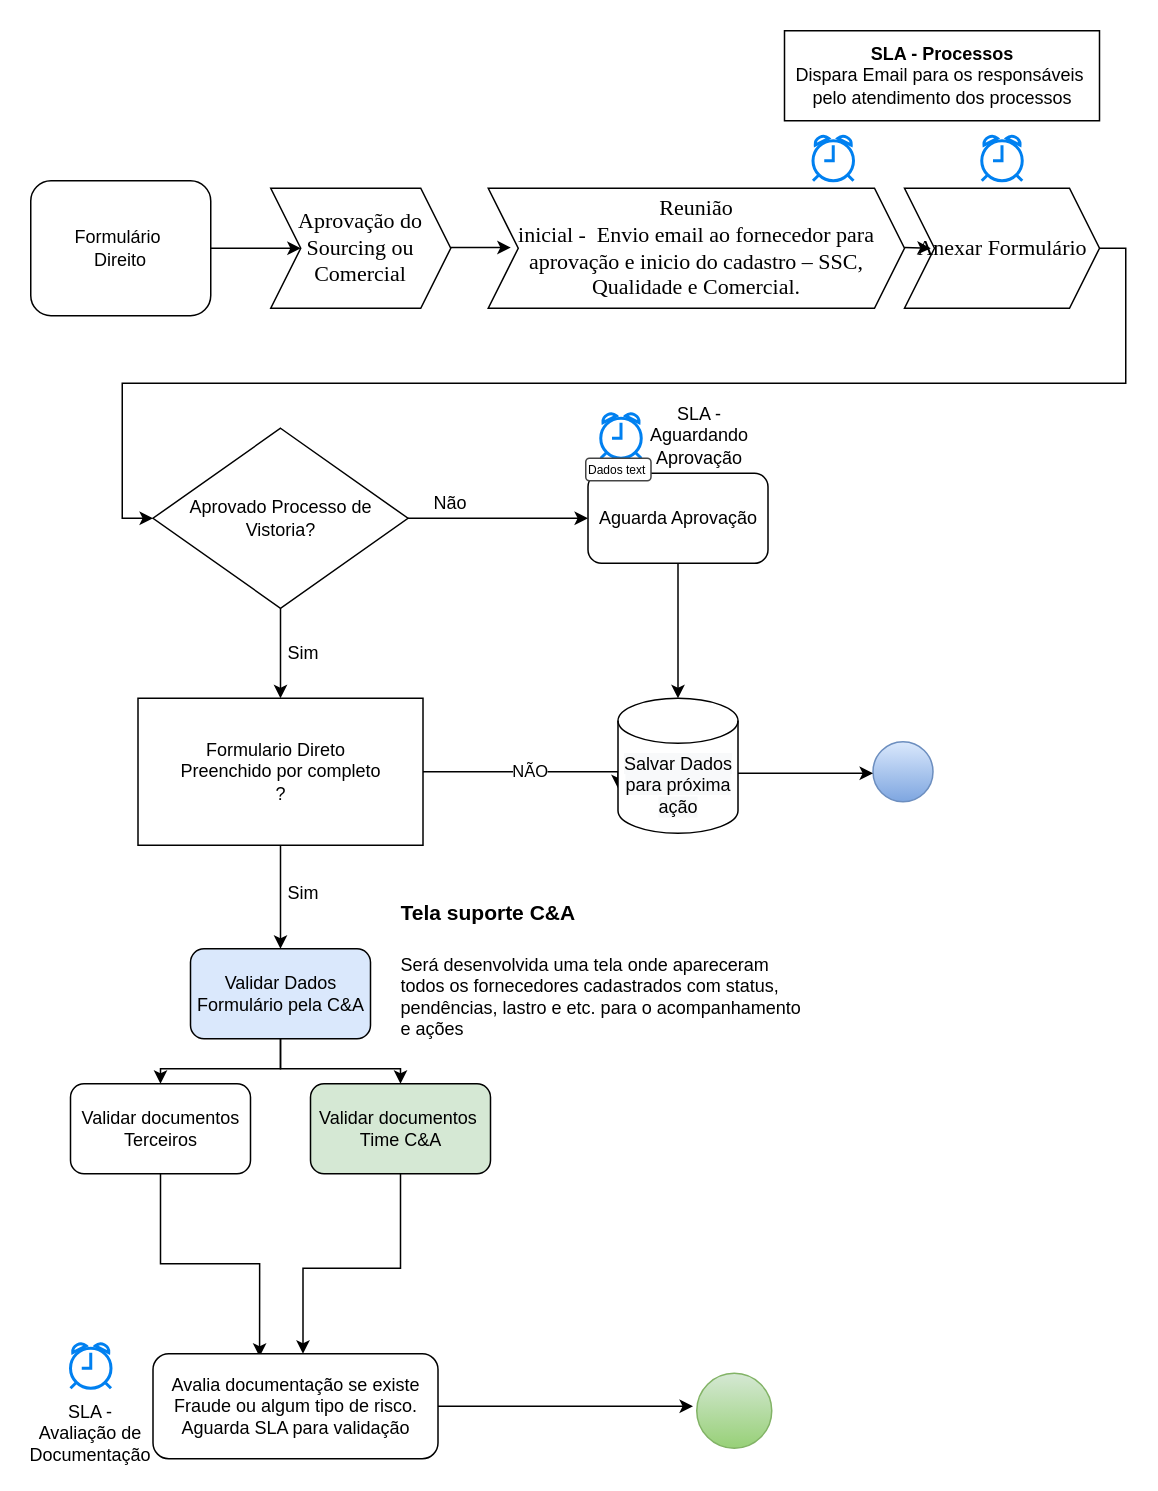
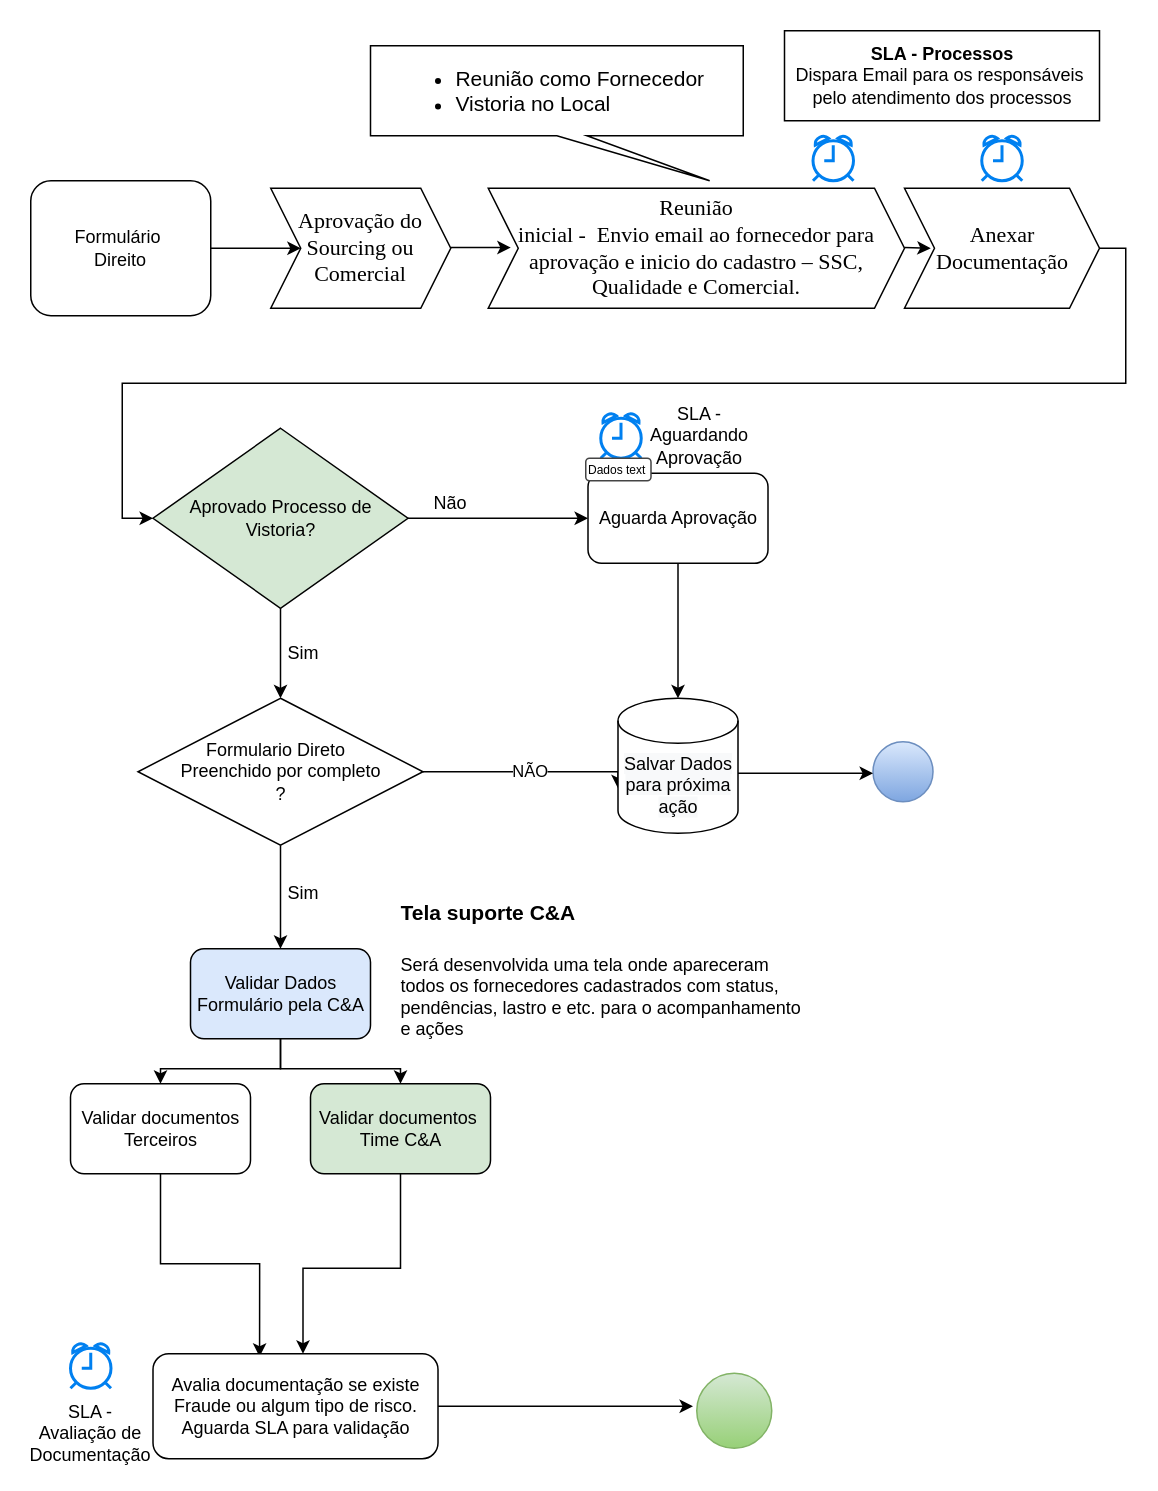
+ <mxCell id="41" value="&lt;ul style=&quot;text-align: left&quot;&gt;&lt;li&gt;&lt;font style=&quot;font-size: 14px&quot;&gt;&lt;font&gt;&lt;font style=&quot;vertical-align: inherit&quot;&gt;&lt;font style=&quot;vertical-align: inherit&quot;&gt;&lt;font style=&quot;vertical-align: inherit&quot;&gt;&lt;font style=&quot;vertical-align: inherit&quot;&gt;&lt;font style=&quot;vertical-align: inherit&quot;&gt;&lt;font style=&quot;vertical-align: inherit&quot;&gt;&lt;font style=&quot;vertical-align: inherit&quot;&gt;&lt;font style=&quot;vertical-align: inherit&quot;&gt;&lt;font style=&quot;vertical-align: inherit&quot;&gt;&lt;font style=&quot;vertical-align: inherit&quot;&gt;&lt;font style=&quot;vertical-align: inherit&quot;&gt;&lt;font style=&quot;vertical-align: inherit&quot;&gt;&lt;font style=&quot;vertical-align: inherit&quot;&gt;&lt;font style=&quot;vertical-align: inherit&quot;&gt;&lt;font style=&quot;vertical-align: inherit&quot;&gt;&lt;font style=&quot;vertical-align: inherit&quot;&gt;&lt;font style=&quot;vertical-align: inherit&quot;&gt;&lt;font style=&quot;vertical-align: inherit&quot;&gt;&lt;font style=&quot;vertical-align: inherit&quot;&gt;&lt;font style=&quot;vertical-align: inherit&quot;&gt;&lt;font style=&quot;vertical-align: inherit&quot;&gt;Reunião como Fornecedor&lt;/font&gt;&lt;/font&gt;&lt;/font&gt;&lt;/font&gt;&lt;/font&gt;&lt;/font&gt;&lt;/font&gt;&lt;/font&gt;&lt;/font&gt;&lt;/font&gt;&lt;/font&gt;&lt;/font&gt;&lt;/font&gt;&lt;/font&gt;&lt;/font&gt;&lt;/font&gt;&lt;/font&gt;&lt;/font&gt;&lt;/font&gt;&lt;/font&gt;&lt;/font&gt;&lt;/font&gt;&lt;/font&gt;&lt;font style=&quot;vertical-align: inherit&quot;&gt;&lt;font style=&quot;vertical-align: inherit&quot;&gt;&lt;font style=&quot;vertical-align: inherit&quot;&gt;&lt;font style=&quot;vertical-align: inherit&quot;&gt; &amp;nbsp;&lt;/font&gt;&lt;/font&gt;&lt;/font&gt;&lt;/font&gt;&lt;font style=&quot;vertical-align: inherit&quot;&gt;&amp;nbsp;&lt;/font&gt;&lt;br&gt;&lt;/li&gt;&lt;li&gt;&lt;font style=&quot;vertical-align: inherit&quot;&gt;&lt;font style=&quot;vertical-align: inherit&quot;&gt;&lt;font style=&quot;vertical-align: inherit&quot;&gt;&lt;font style=&quot;vertical-align: inherit&quot;&gt;&lt;font style=&quot;vertical-align: inherit&quot;&gt;&lt;font style=&quot;vertical-align: inherit&quot;&gt;&lt;font style=&quot;vertical-align: inherit&quot;&gt;&lt;font style=&quot;vertical-align: inherit&quot;&gt;&lt;font style=&quot;vertical-align: inherit&quot;&gt;&lt;font style=&quot;vertical-align: inherit&quot;&gt;&lt;font style=&quot;vertical-align: inherit&quot;&gt;&lt;font style=&quot;vertical-align: inherit ; font-size: 14px&quot;&gt;Vistoria no Local&lt;/font&gt;&lt;/font&gt;&lt;/font&gt;&lt;/font&gt;&lt;/font&gt;&lt;/font&gt;&lt;/font&gt;&lt;/font&gt;&lt;/font&gt;&lt;/font&gt;&lt;/font&gt;&lt;/font&gt;&lt;/li&gt;&lt;/ul&gt;" style="shape=callout;whiteSpace=wrap;html=1;perimeter=calloutPerimeter;position2=0.91;direction=east;" vertex="1" parent="1"><mxGeometry x="246.5" y="30" width="248.5" height="90" as="geometry" /></mxCell>
- <mxCell id="30" value="&lt;span style=&quot;font-family: &amp;#34;calibri&amp;#34; ; font-size: 14.667px&quot;&gt;Anexar Formulário&lt;/span&gt;" style="shape=step;perimeter=stepPerimeter;whiteSpace=wrap;html=1;fixedSize=1;" parent="1" vertex="1"><mxGeometry x="602.5" y="125" width="130" height="80" as="geometry" /></mxCell>
+ <mxCell id="30" value="&lt;span style=&quot;font-family: &amp;#34;calibri&amp;#34; ; font-size: 14.667px&quot;&gt;Anexar Documentação&lt;/span&gt;" style="shape=step;perimeter=stepPerimeter;whiteSpace=wrap;html=1;fixedSize=1;" parent="1" vertex="1"><mxGeometry x="602.5" y="125" width="130" height="80" as="geometry" /></mxCell>
- <mxCell id="17" value="&lt;font style=&quot;vertical-align: inherit&quot;&gt;&lt;font style=&quot;vertical-align: inherit&quot;&gt;Aprovado Processo de Vistoria?&lt;/font&gt;&lt;/font&gt;" style="rhombus;whiteSpace=wrap;html=1;" parent="1" vertex="1"><mxGeometry x="101.5" y="285" width="170" height="120" as="geometry" /></mxCell>
+ <mxCell id="17" value="&lt;font style=&quot;vertical-align: inherit&quot;&gt;&lt;font style=&quot;vertical-align: inherit&quot;&gt;Aprovado Processo de Vistoria?&lt;/font&gt;&lt;/font&gt;" style="rhombus;whiteSpace=wrap;html=1;fillColor=#d5e8d4;" parent="1" vertex="1"><mxGeometry x="101.5" y="285" width="170" height="120" as="geometry" /></mxCell>
- <mxCell id="6" value="&lt;font style=&quot;vertical-align: inherit&quot;&gt;&lt;font style=&quot;vertical-align: inherit&quot;&gt;&lt;font style=&quot;vertical-align: inherit&quot;&gt;&lt;font style=&quot;vertical-align: inherit&quot;&gt;&lt;font style=&quot;vertical-align: inherit&quot;&gt;&lt;font style=&quot;vertical-align: inherit&quot;&gt;Formulario Direto&amp;nbsp;&amp;nbsp;  &lt;/font&gt;&lt;/font&gt;&lt;/font&gt;&lt;/font&gt;&lt;/font&gt;&lt;/font&gt;&lt;br&gt;&lt;font style=&quot;vertical-align: inherit&quot;&gt;&lt;font style=&quot;vertical-align: inherit&quot;&gt;&lt;font style=&quot;vertical-align: inherit&quot;&gt;&lt;font style=&quot;vertical-align: inherit&quot;&gt;&lt;font style=&quot;vertical-align: inherit&quot;&gt;&lt;font style=&quot;vertical-align: inherit&quot;&gt;Preenchido por completo&lt;/font&gt;&lt;/font&gt;&lt;/font&gt;&lt;/font&gt;&lt;/font&gt;&lt;/font&gt;&lt;br&gt;&lt;font style=&quot;vertical-align: inherit&quot;&gt;&lt;font style=&quot;vertical-align: inherit&quot;&gt;&lt;font style=&quot;vertical-align: inherit&quot;&gt;&lt;font style=&quot;vertical-align: inherit&quot;&gt;&lt;font style=&quot;vertical-align: inherit&quot;&gt;&lt;font style=&quot;vertical-align: inherit&quot;&gt;?&lt;/font&gt;&lt;/font&gt;&lt;/font&gt;&lt;/font&gt;&lt;/font&gt;&lt;/font&gt;" style="whiteSpace=wrap;html=1;rounded=0;" parent="1" vertex="1"><mxGeometry x="91.5" y="465" width="190" height="98" as="geometry" /></mxCell>
+ <mxCell id="6" value="&lt;font style=&quot;vertical-align: inherit&quot;&gt;&lt;font style=&quot;vertical-align: inherit&quot;&gt;&lt;font style=&quot;vertical-align: inherit&quot;&gt;&lt;font style=&quot;vertical-align: inherit&quot;&gt;&lt;font style=&quot;vertical-align: inherit&quot;&gt;&lt;font style=&quot;vertical-align: inherit&quot;&gt;Formulario Direto&amp;nbsp;&amp;nbsp;  &lt;/font&gt;&lt;/font&gt;&lt;/font&gt;&lt;/font&gt;&lt;/font&gt;&lt;/font&gt;&lt;br&gt;&lt;font style=&quot;vertical-align: inherit&quot;&gt;&lt;font style=&quot;vertical-align: inherit&quot;&gt;&lt;font style=&quot;vertical-align: inherit&quot;&gt;&lt;font style=&quot;vertical-align: inherit&quot;&gt;&lt;font style=&quot;vertical-align: inherit&quot;&gt;&lt;font style=&quot;vertical-align: inherit&quot;&gt;Preenchido por completo&lt;/font&gt;&lt;/font&gt;&lt;/font&gt;&lt;/font&gt;&lt;/font&gt;&lt;/font&gt;&lt;br&gt;&lt;font style=&quot;vertical-align: inherit&quot;&gt;&lt;font style=&quot;vertical-align: inherit&quot;&gt;&lt;font style=&quot;vertical-align: inherit&quot;&gt;&lt;font style=&quot;vertical-align: inherit&quot;&gt;&lt;font style=&quot;vertical-align: inherit&quot;&gt;&lt;font style=&quot;vertical-align: inherit&quot;&gt;?&lt;/font&gt;&lt;/font&gt;&lt;/font&gt;&lt;/font&gt;&lt;/font&gt;&lt;/font&gt;" style="rhombus;whiteSpace=wrap;html=1;" parent="1" vertex="1"><mxGeometry x="91.5" y="465" width="190" height="98" as="geometry" /></mxCell>
